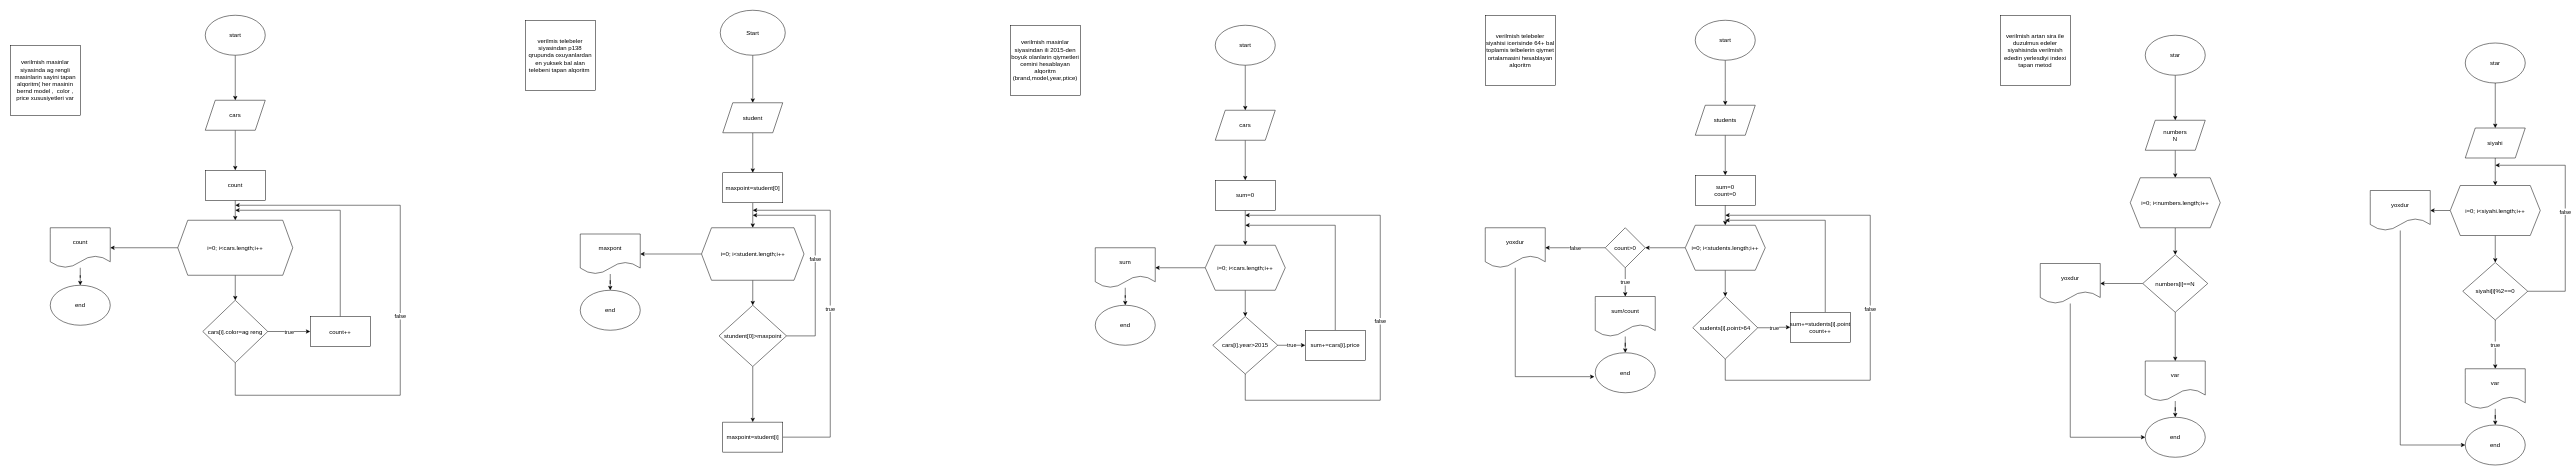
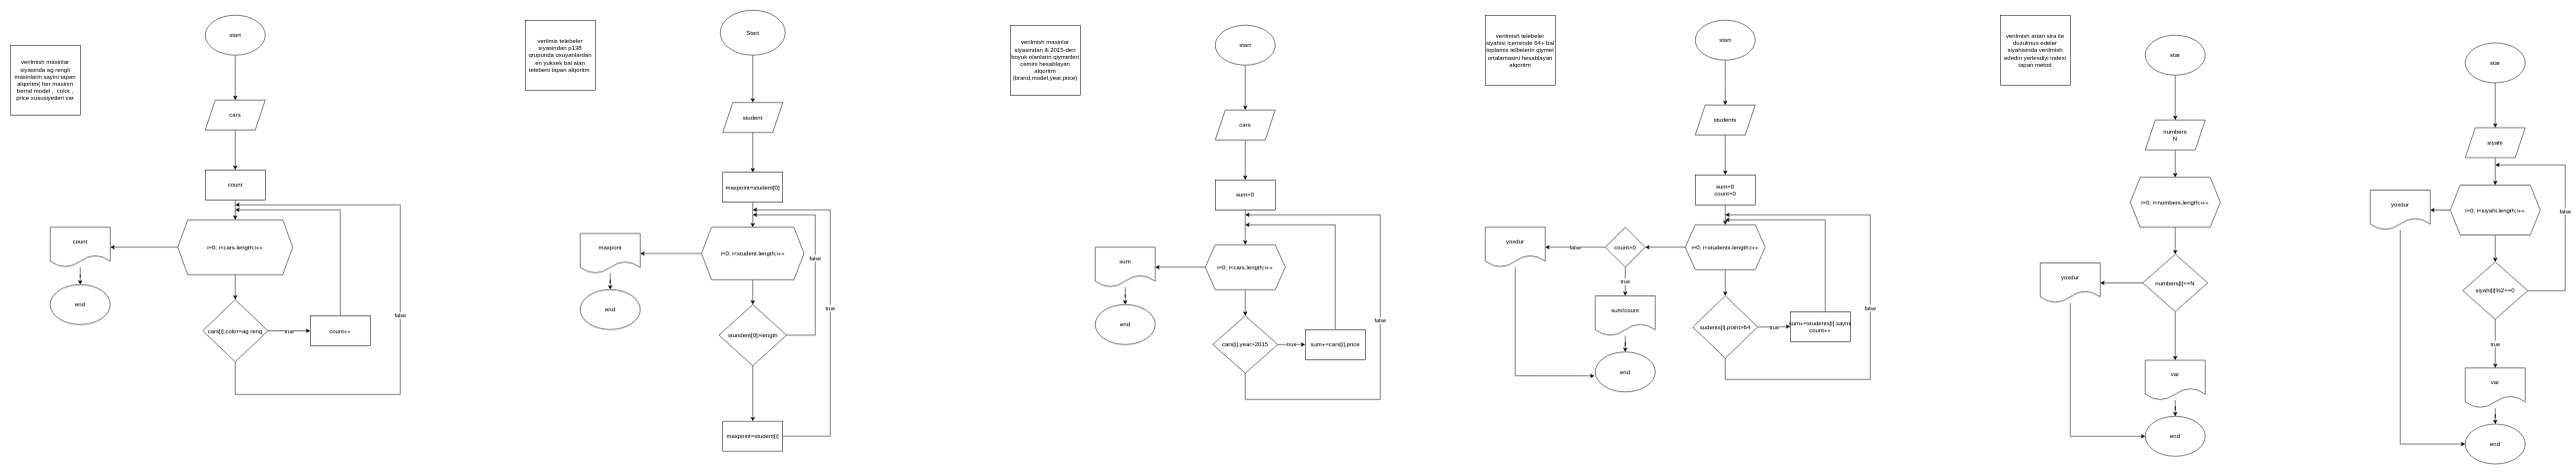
- <mxCell id="66" value="sum+=students[i].point&lt;br&gt;count++" style="whiteSpace=wrap;html=1;" vertex="1" parent="1"><mxGeometry x="3580" y="624" width="120" height="60" as="geometry" /></mxCell>
+ <mxCell id="66" value="sum+=students[i].sayini&lt;br&gt;count++" style="whiteSpace=wrap;html=1;" vertex="1" parent="1"><mxGeometry x="3580" y="624" width="120" height="60" as="geometry" /></mxCell>
- <mxCell id="32" value="stundent[0]&amp;gt;maxpoint" style="rhombus;whiteSpace=wrap;html=1;" vertex="1" parent="1"><mxGeometry x="1437.5" y="610" width="135" height="122.5" as="geometry" /></mxCell>
+ <mxCell id="32" value="stundent[0]&amp;gt;length" style="rhombus;whiteSpace=wrap;html=1;" vertex="1" parent="1"><mxGeometry x="1437.5" y="610" width="135" height="122.5" as="geometry" /></mxCell>
